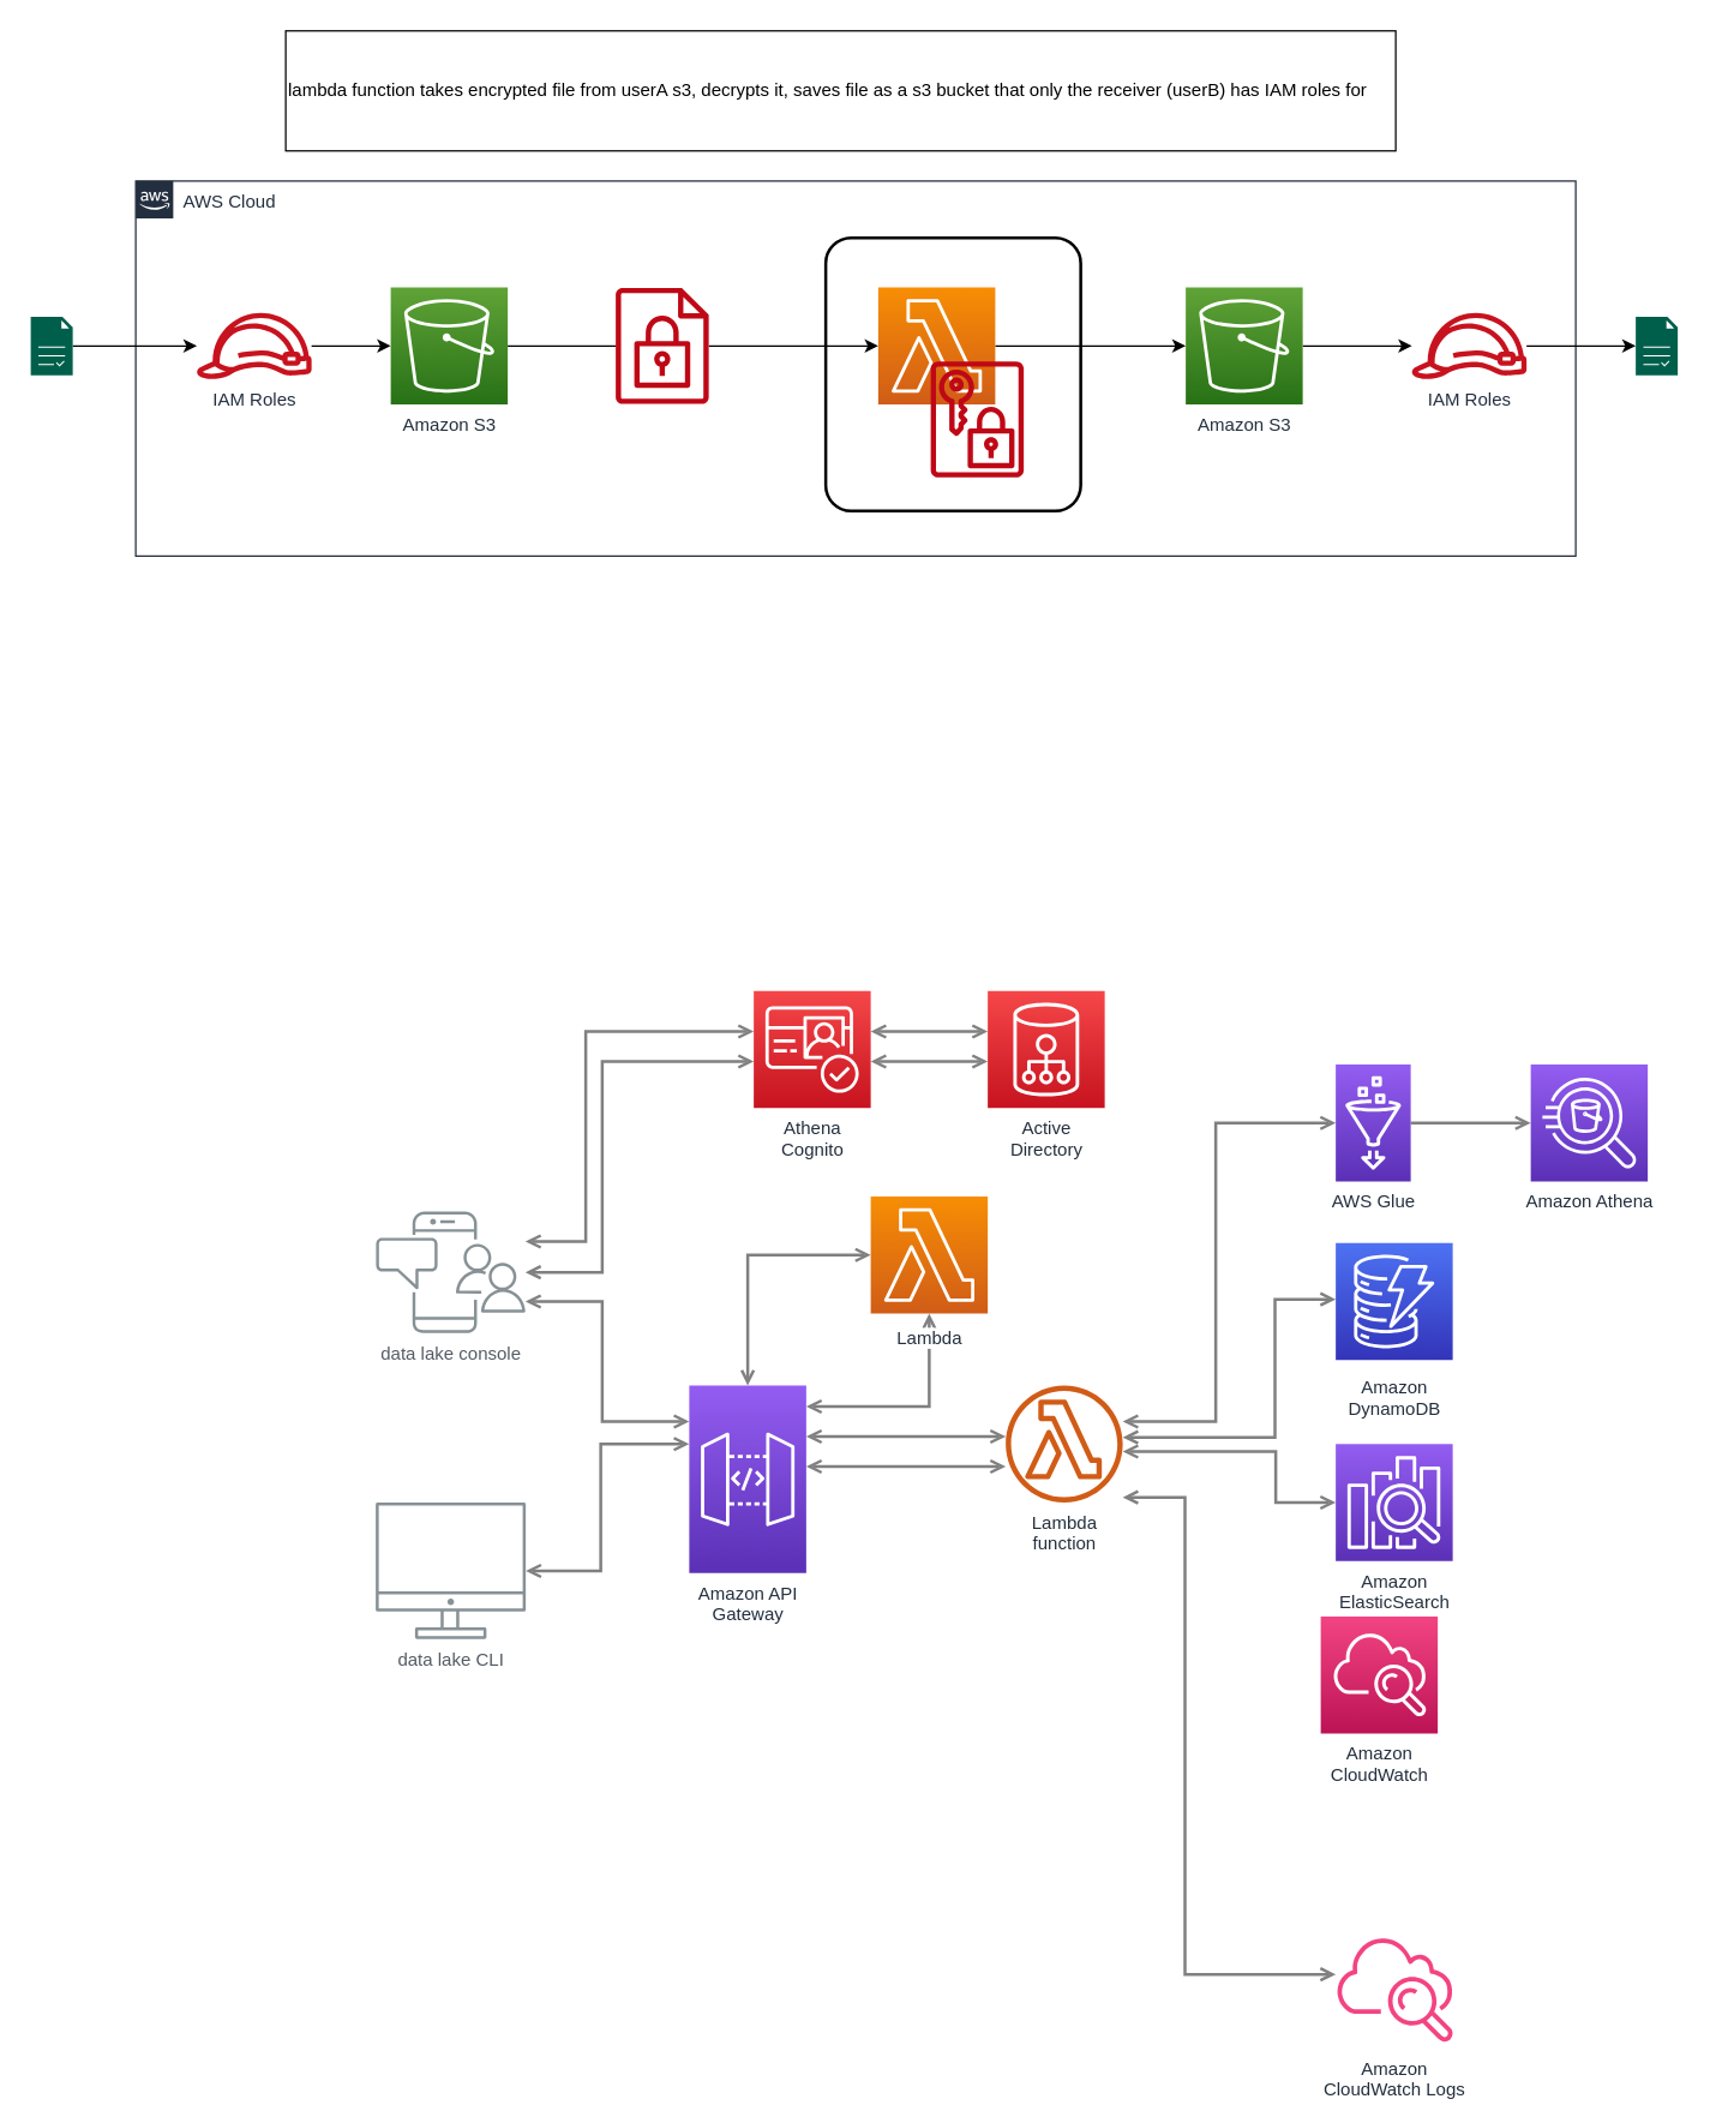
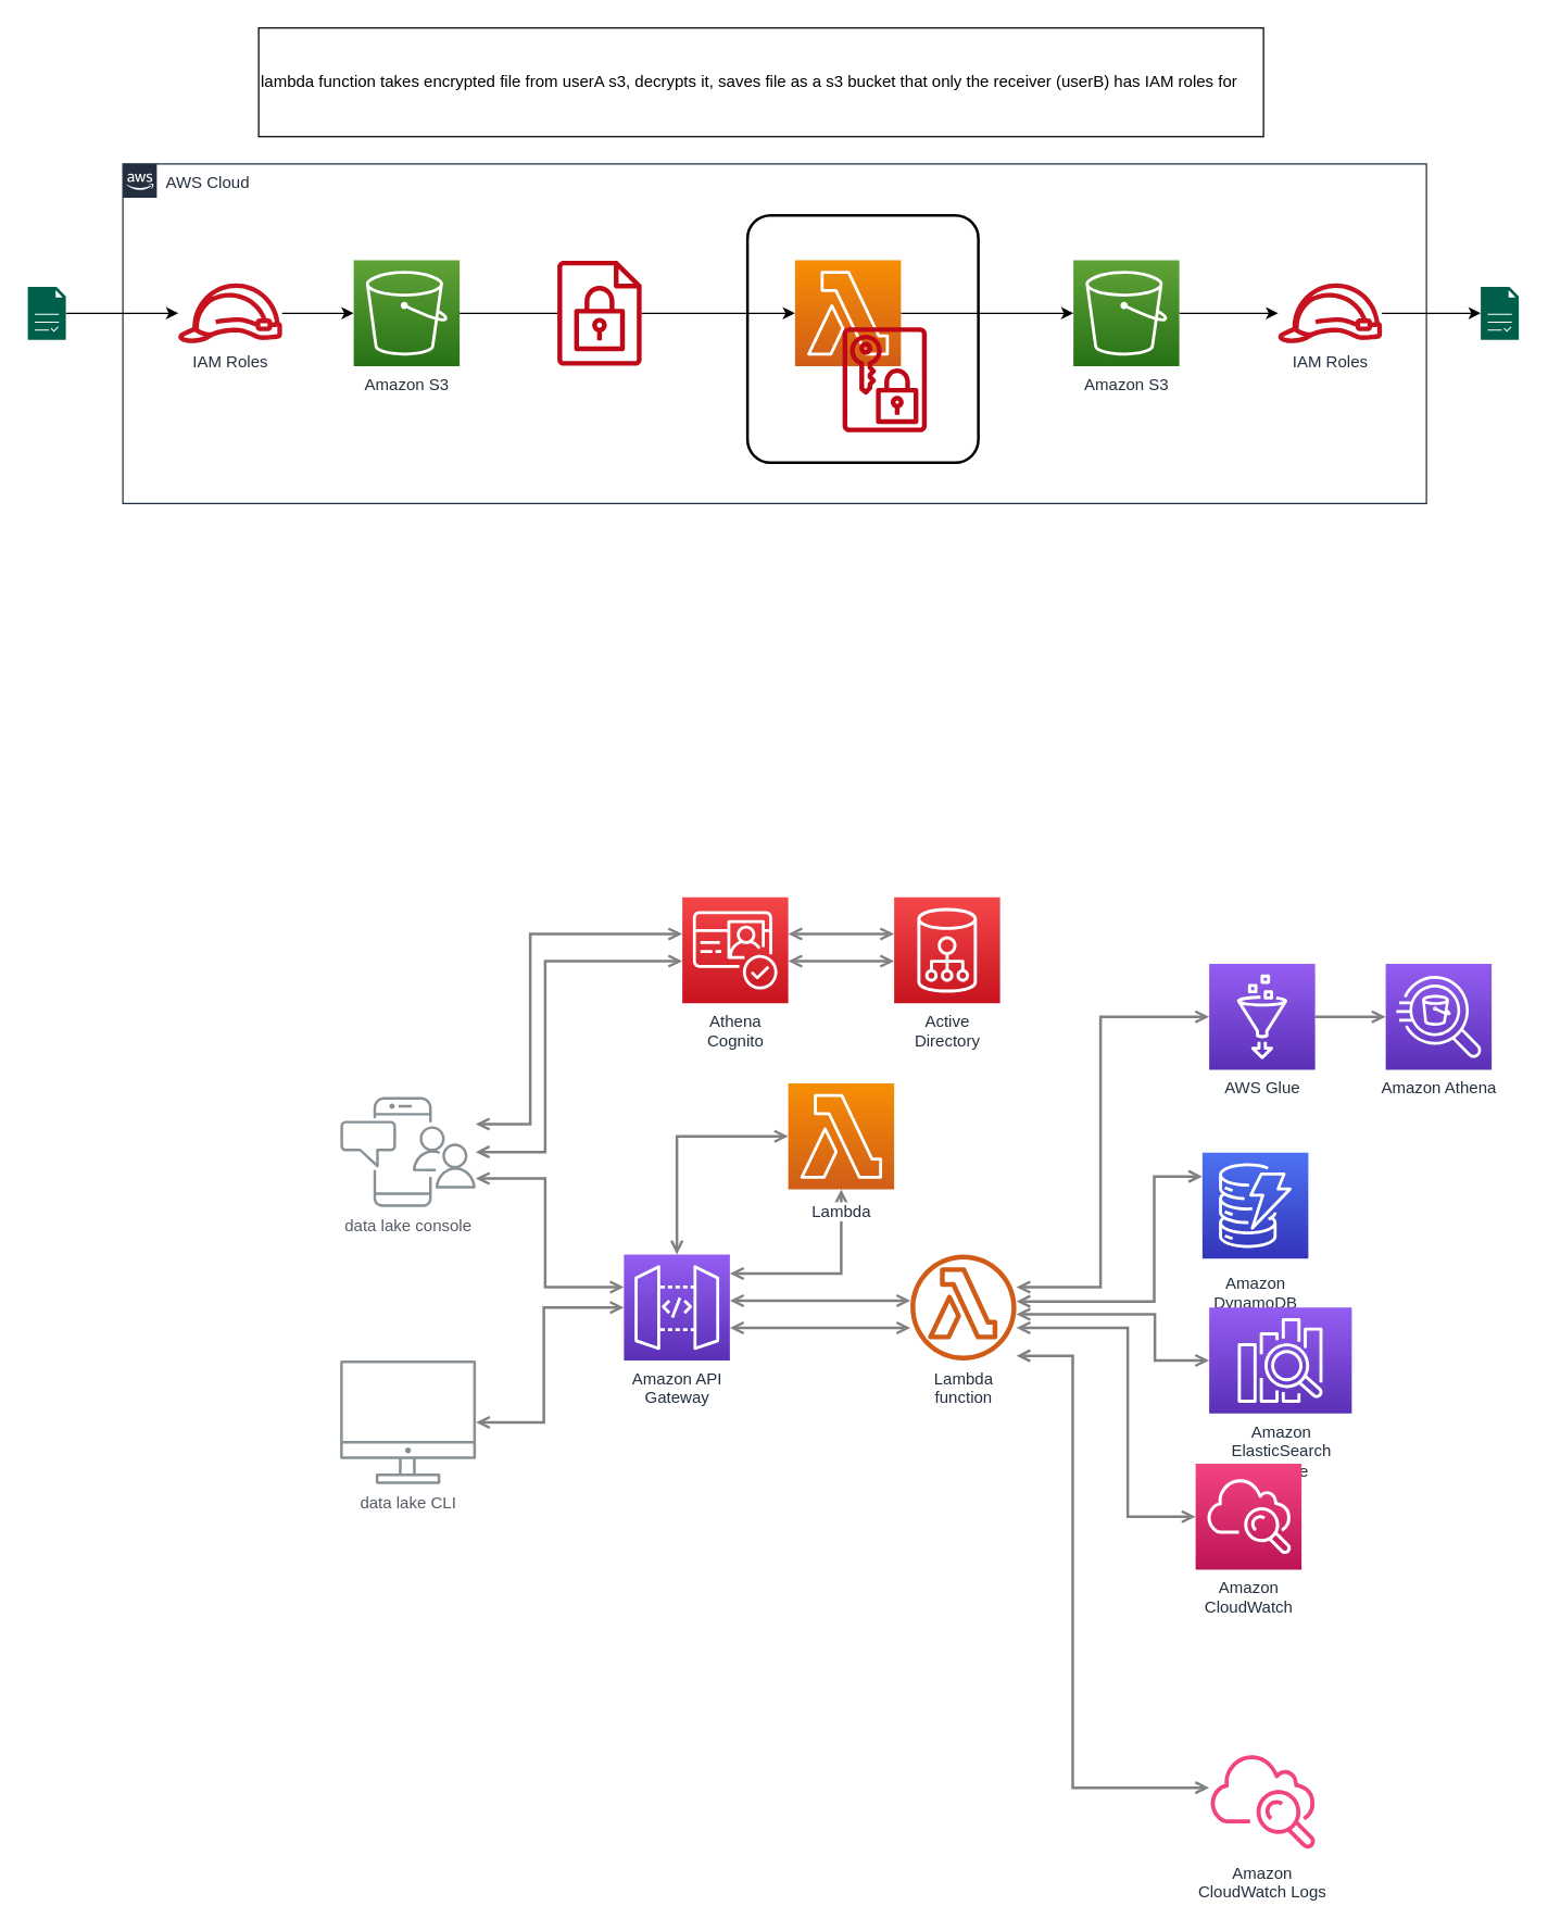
- <mxCell id="39" value="AWS Glue" style="outlineConnect=0;fontColor=#232F3E;gradientColor=#945DF2;gradientDirection=north;fillColor=#5A30B5;strokeColor=#ffffff;dashed=0;verticalLabelPosition=bottom;verticalAlign=top;align=center;html=1;fontSize=12;fontStyle=0;aspect=fixed;shape=mxgraph.aws4.resourceIcon;resIcon=mxgraph.aws4.glue;labelBackgroundColor=#ffffff;" vertex="1" parent="1"><mxGeometry x="890" y="709" width="50" height="78" as="geometry" /></mxCell>
+ <mxCell id="39" value="AWS Glue" style="outlineConnect=0;fontColor=#232F3E;gradientColor=#945DF2;gradientDirection=north;fillColor=#5A30B5;strokeColor=#ffffff;dashed=0;verticalLabelPosition=bottom;verticalAlign=top;align=center;html=1;fontSize=12;fontStyle=0;aspect=fixed;shape=mxgraph.aws4.resourceIcon;resIcon=mxgraph.aws4.glue;labelBackgroundColor=#ffffff;" vertex="1" parent="1"><mxGeometry x="890" y="709" width="78" height="78" as="geometry" /></mxCell>
- <mxCell id="41" value="Amazon&lt;br&gt;DynamoDB&lt;br&gt;" style="outlineConnect=0;fontColor=#232F3E;gradientColor=#4D72F3;gradientDirection=north;fillColor=#3334B9;strokeColor=#ffffff;dashed=0;verticalLabelPosition=bottom;verticalAlign=top;align=center;html=1;fontSize=12;fontStyle=0;aspect=fixed;shape=mxgraph.aws4.resourceIcon;resIcon=mxgraph.aws4.dynamodb;labelBackgroundColor=#ffffff;spacingTop=5;" vertex="1" parent="1"><mxGeometry x="890" y="828" width="78" height="78" as="geometry" /></mxCell>
+ <mxCell id="41" value="Amazon&lt;br&gt;DynamoDB&lt;br&gt;" style="outlineConnect=0;fontColor=#232F3E;gradientColor=#4D72F3;gradientDirection=north;fillColor=#3334B9;strokeColor=#ffffff;dashed=0;verticalLabelPosition=bottom;verticalAlign=top;align=center;html=1;fontSize=12;fontStyle=0;aspect=fixed;shape=mxgraph.aws4.resourceIcon;resIcon=mxgraph.aws4.dynamodb;labelBackgroundColor=#ffffff;spacingTop=5;" vertex="1" parent="1"><mxGeometry x="885" y="848" width="78" height="78" as="geometry" /></mxCell>
- <mxCell id="37" value="Amazon API&lt;br&gt;Gateway&lt;br&gt;" style="outlineConnect=0;fontColor=#232F3E;gradientColor=#945DF2;gradientDirection=north;fillColor=#5A30B5;strokeColor=#ffffff;dashed=0;verticalLabelPosition=bottom;verticalAlign=top;align=center;html=1;fontSize=12;fontStyle=0;aspect=fixed;shape=mxgraph.aws4.resourceIcon;resIcon=mxgraph.aws4.api_gateway;labelBackgroundColor=#ffffff;" vertex="1" parent="1"><mxGeometry x="459" y="923" width="78" height="125" as="geometry" /></mxCell>
+ <mxCell id="37" value="Amazon API&lt;br&gt;Gateway&lt;br&gt;" style="outlineConnect=0;fontColor=#232F3E;gradientColor=#945DF2;gradientDirection=north;fillColor=#5A30B5;strokeColor=#ffffff;dashed=0;verticalLabelPosition=bottom;verticalAlign=top;align=center;html=1;fontSize=12;fontStyle=0;aspect=fixed;shape=mxgraph.aws4.resourceIcon;resIcon=mxgraph.aws4.api_gateway;labelBackgroundColor=#ffffff;" vertex="1" parent="1"><mxGeometry x="459" y="923" width="78" height="78" as="geometry" /></mxCell>
- <mxCell id="42" value="Amazon&lt;br&gt;ElasticSearch&lt;br&gt;Service&lt;br&gt;" style="outlineConnect=0;fontColor=#232F3E;gradientColor=#945DF2;gradientDirection=north;fillColor=#5A30B5;strokeColor=#ffffff;dashed=0;verticalLabelPosition=bottom;verticalAlign=top;align=center;html=1;fontSize=12;fontStyle=0;aspect=fixed;shape=mxgraph.aws4.resourceIcon;resIcon=mxgraph.aws4.elasticsearch_service;labelBackgroundColor=#ffffff;" vertex="1" parent="1"><mxGeometry x="890" y="962" width="78" height="78" as="geometry" /></mxCell>
+ <mxCell id="42" value="Amazon&lt;br&gt;ElasticSearch&lt;br&gt;Service&lt;br&gt;" style="outlineConnect=0;fontColor=#232F3E;gradientColor=#945DF2;gradientDirection=north;fillColor=#5A30B5;strokeColor=#ffffff;dashed=0;verticalLabelPosition=bottom;verticalAlign=top;align=center;html=1;fontSize=12;fontStyle=0;aspect=fixed;shape=mxgraph.aws4.resourceIcon;resIcon=mxgraph.aws4.elasticsearch_service;labelBackgroundColor=#ffffff;" vertex="1" parent="1"><mxGeometry x="890" y="962" width="105" height="78" as="geometry" /></mxCell>
+ <mxCell id="25" style="edgeStyle=orthogonalEdgeStyle;rounded=0;orthogonalLoop=1;jettySize=auto;html=1;startArrow=open;startFill=0;endArrow=open;endFill=0;strokeWidth=2;strokeColor=#808080;" edge="1" parent="1" source="38" target="43"><mxGeometry relative="1" as="geometry"><Array as="points"><mxPoint x="830" y="977" /><mxPoint x="830" y="1116" /></Array></mxGeometry></mxCell>
